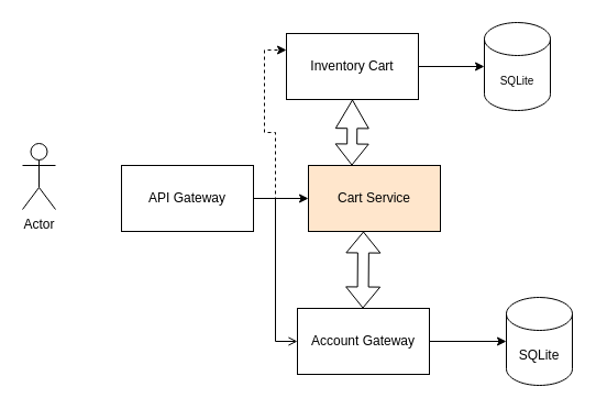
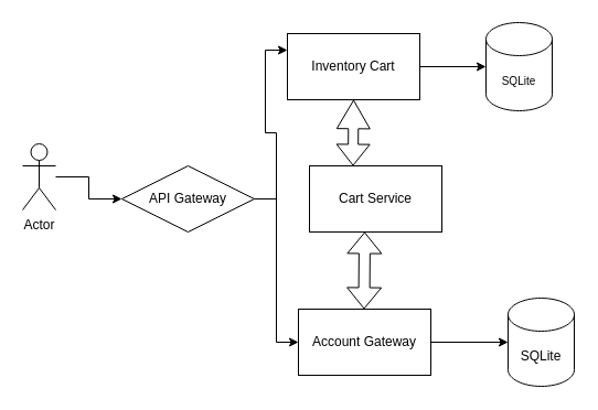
- <mxCell id="7" style="edgeStyle=orthogonalEdgeStyle;rounded=0;orthogonalLoop=1;jettySize=auto;html=1;entryX=0;entryY=0.25;entryDx=0;entryDy=0;dashed=1;" edge="1" parent="1" source="9" target="12"><mxGeometry relative="1" as="geometry" /></mxCell>
+ <mxCell id="7" style="edgeStyle=orthogonalEdgeStyle;rounded=0;orthogonalLoop=1;jettySize=auto;html=1;entryX=0;entryY=0.25;entryDx=0;entryDy=0;" edge="1" parent="1" source="9" target="12"><mxGeometry relative="1" as="geometry" /></mxCell>
+ <mxCell id="4" style="edgeStyle=orthogonalEdgeStyle;rounded=0;orthogonalLoop=1;jettySize=auto;html=1;entryX=0;entryY=0.5;entryDx=0;entryDy=0;" edge="1" parent="1" source="5" target="9"><mxGeometry relative="1" as="geometry" /></mxCell>
- <mxCell id="9" value="API Gateway" style="rounded=0;whiteSpace=wrap;html=1;" vertex="1" parent="1"><mxGeometry x="110" y="150" width="120" height="60" as="geometry" /></mxCell>
+ <mxCell id="9" value="API Gateway" style="rhombus;whiteSpace=wrap;html=1;" vertex="1" parent="1"><mxGeometry x="110" y="150" width="120" height="60" as="geometry" /></mxCell>
- <mxCell id="6" style="edgeStyle=orthogonalEdgeStyle;rounded=0;orthogonalLoop=1;jettySize=auto;html=1;entryX=0;entryY=0.5;entryDx=0;entryDy=0;" edge="1" parent="1" source="9" target="11"><mxGeometry relative="1" as="geometry" /></mxCell>
- <mxCell id="11" value="Cart Service" style="rounded=0;whiteSpace=wrap;html=1;fillColor=#ffe6cc;" vertex="1" parent="1"><mxGeometry x="280" y="150" width="120" height="60" as="geometry" /></mxCell>
+ <mxCell id="11" value="Cart Service" style="rounded=0;whiteSpace=wrap;html=1;" vertex="1" parent="1"><mxGeometry x="280" y="150" width="120" height="60" as="geometry" /></mxCell>
- <mxCell id="8" style="edgeStyle=orthogonalEdgeStyle;rounded=0;orthogonalLoop=1;jettySize=auto;html=1;entryX=0;entryY=0.5;entryDx=0;entryDy=0;endArrow=open;" edge="1" parent="1" source="9" target="10"><mxGeometry relative="1" as="geometry" /></mxCell>
+ <mxCell id="8" style="edgeStyle=orthogonalEdgeStyle;rounded=0;orthogonalLoop=1;jettySize=auto;html=1;entryX=0;entryY=0.5;entryDx=0;entryDy=0;" edge="1" parent="1" source="9" target="10"><mxGeometry relative="1" as="geometry" /></mxCell>
